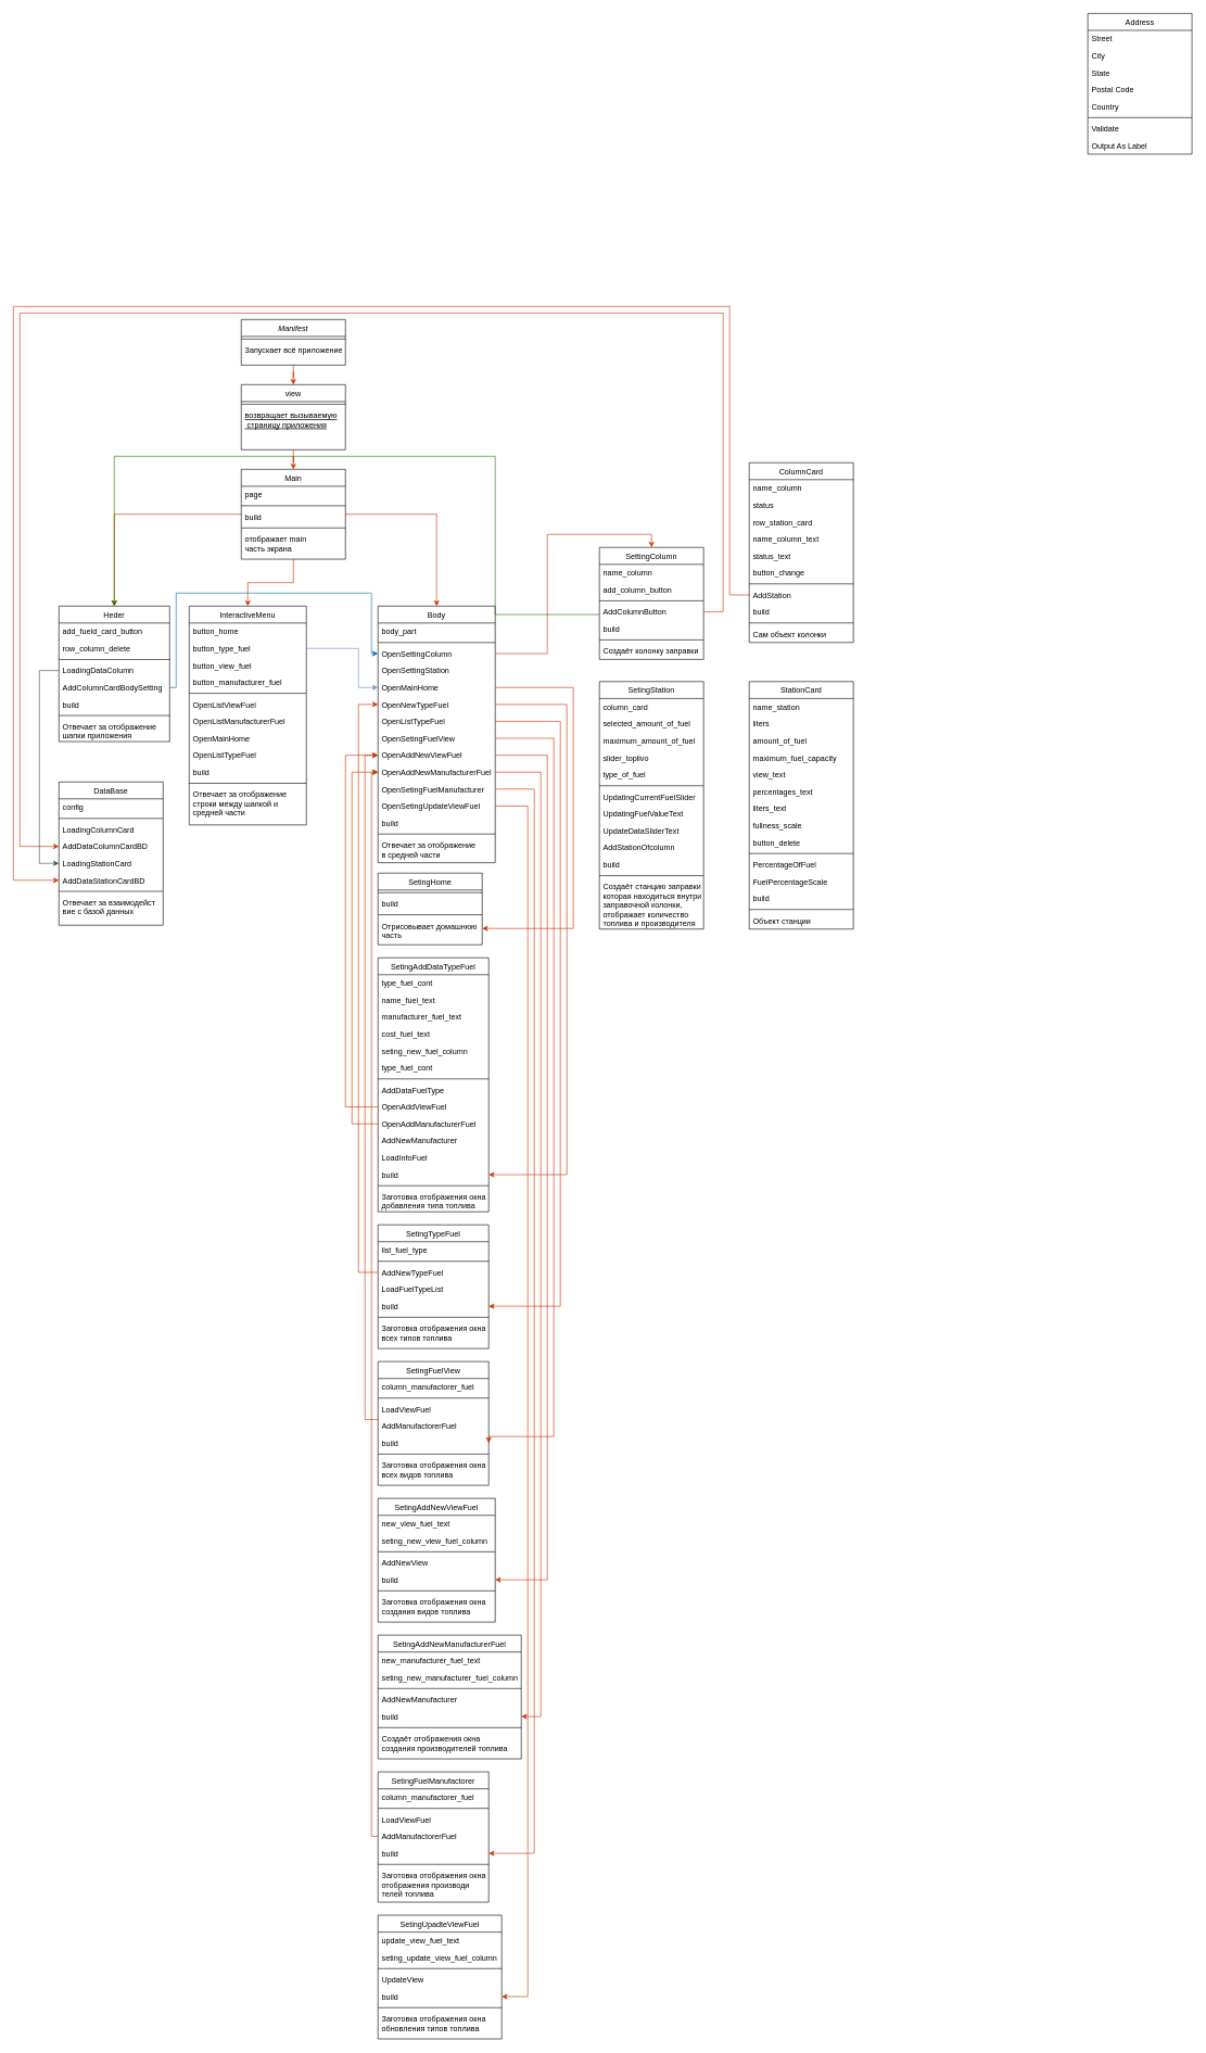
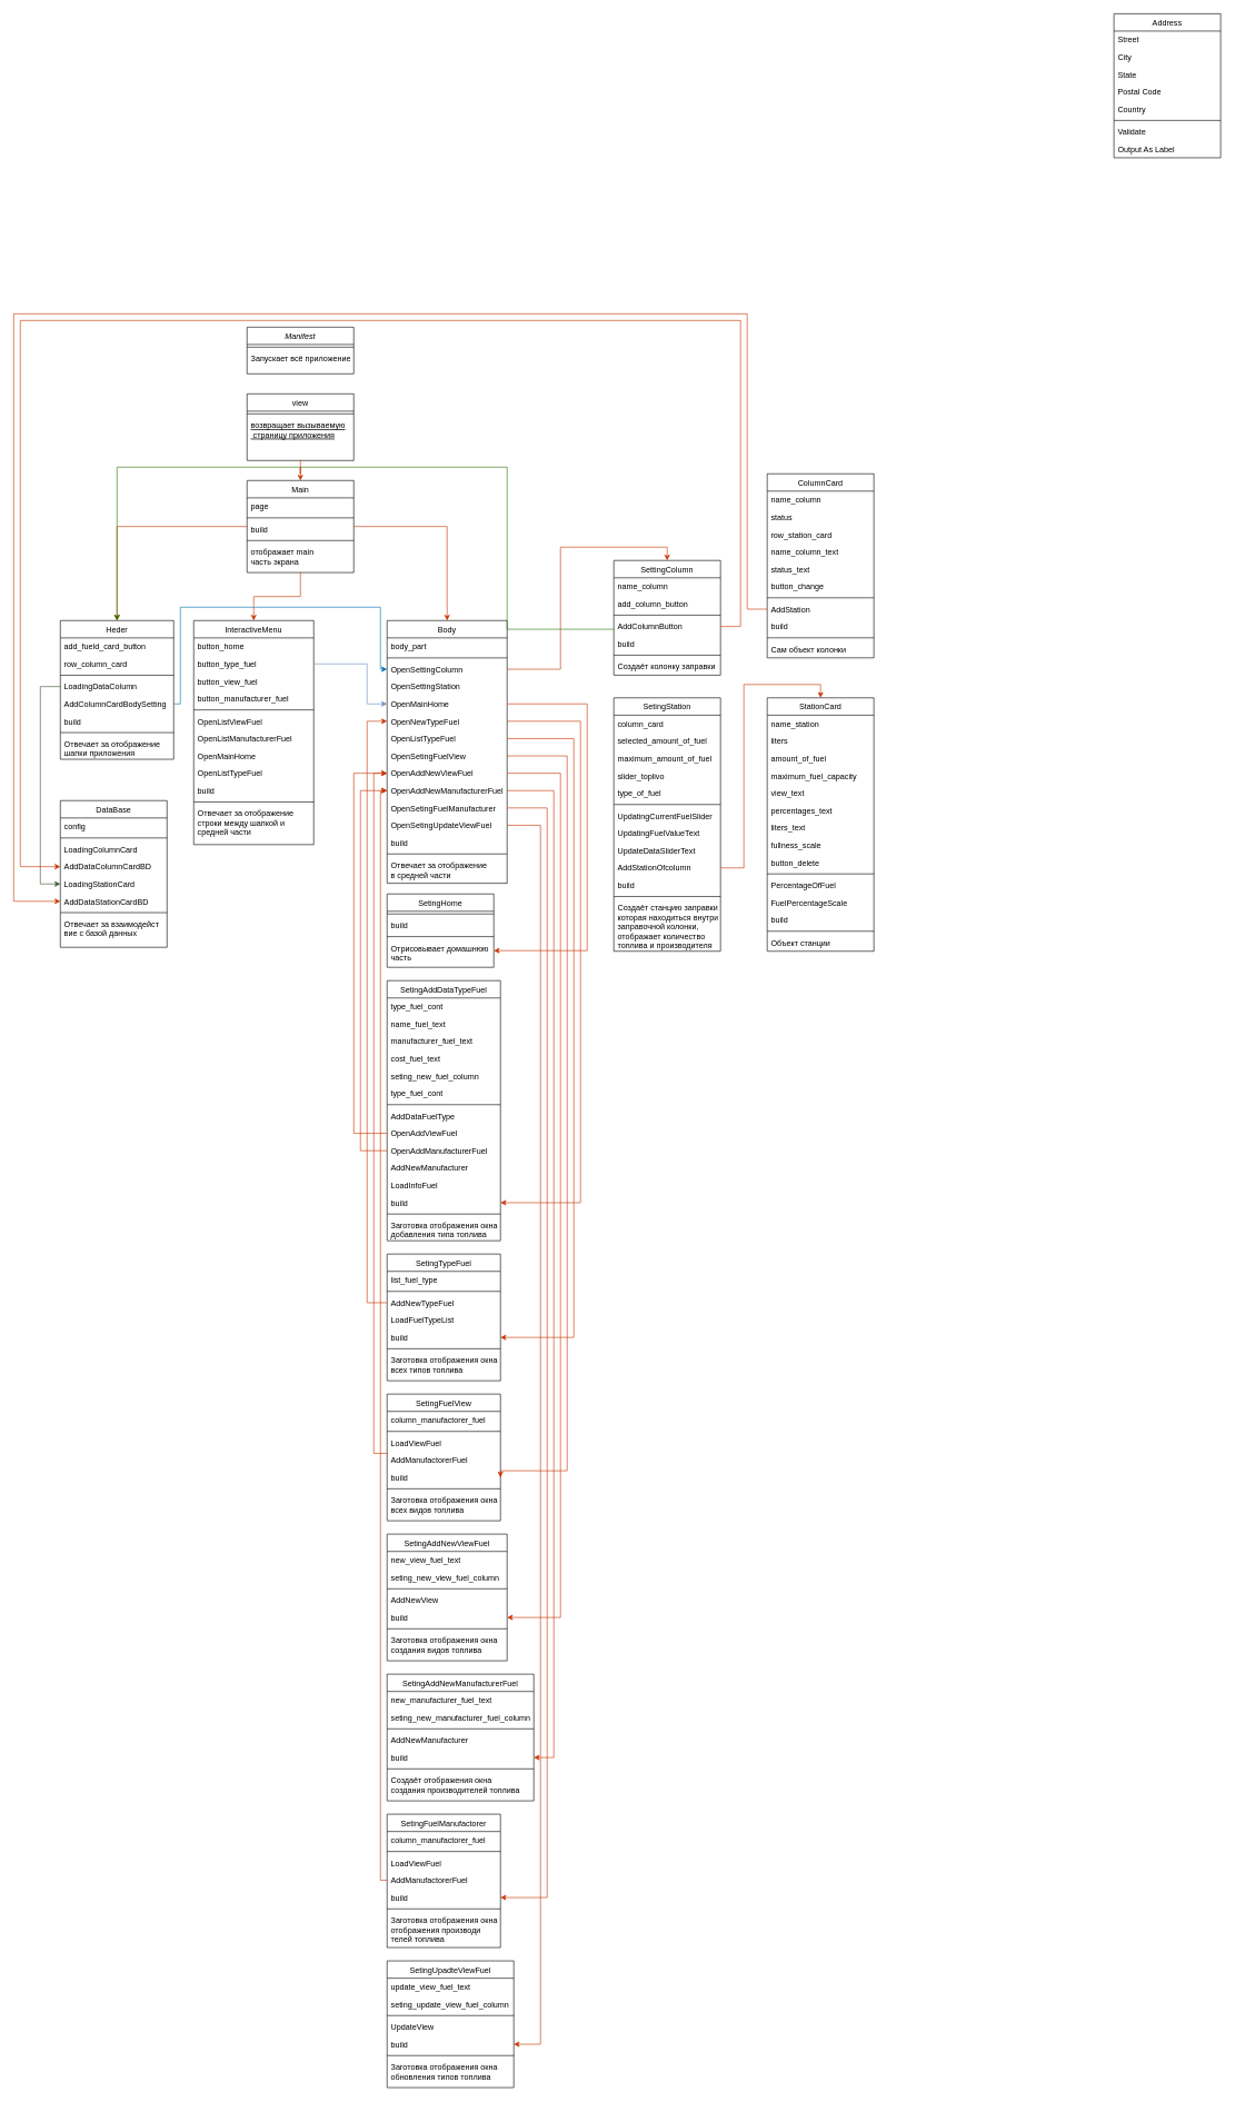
- <mxCell id="2" style="edgeStyle=orthogonalEdgeStyle;rounded=0;orthogonalLoop=1;jettySize=auto;html=1;entryX=0.5;entryY=0;entryDx=0;entryDy=0;fillColor=#fa6800;strokeColor=#C73500;" parent="1" source="3" target="7" edge="1"><mxGeometry relative="1" as="geometry" /></mxCell>
- <mxCell id="30" value="row_column_delete" style="text;align=left;verticalAlign=top;spacingLeft=4;spacingRight=4;overflow=hidden;rotatable=0;points=[[0,0.5],[1,0.5]];portConstraint=eastwest;rounded=0;shadow=0;html=0;" parent="28" vertex="1"><mxGeometry y="52" width="170" height="26" as="geometry" /></mxCell>
+ <mxCell id="30" value="row_column_card" style="text;align=left;verticalAlign=top;spacingLeft=4;spacingRight=4;overflow=hidden;rotatable=0;points=[[0,0.5],[1,0.5]];portConstraint=eastwest;rounded=0;shadow=0;html=0;" parent="28" vertex="1"><mxGeometry y="52" width="170" height="26" as="geometry" /></mxCell>
+ <mxCell id="118" style="edgeStyle=orthogonalEdgeStyle;rounded=0;orthogonalLoop=1;jettySize=auto;html=1;entryX=0.5;entryY=0;entryDx=0;entryDy=0;fillColor=#fa6800;strokeColor=#C73500;" parent="1" source="85" target="102" edge="1"><mxGeometry relative="1" as="geometry" /></mxCell>
